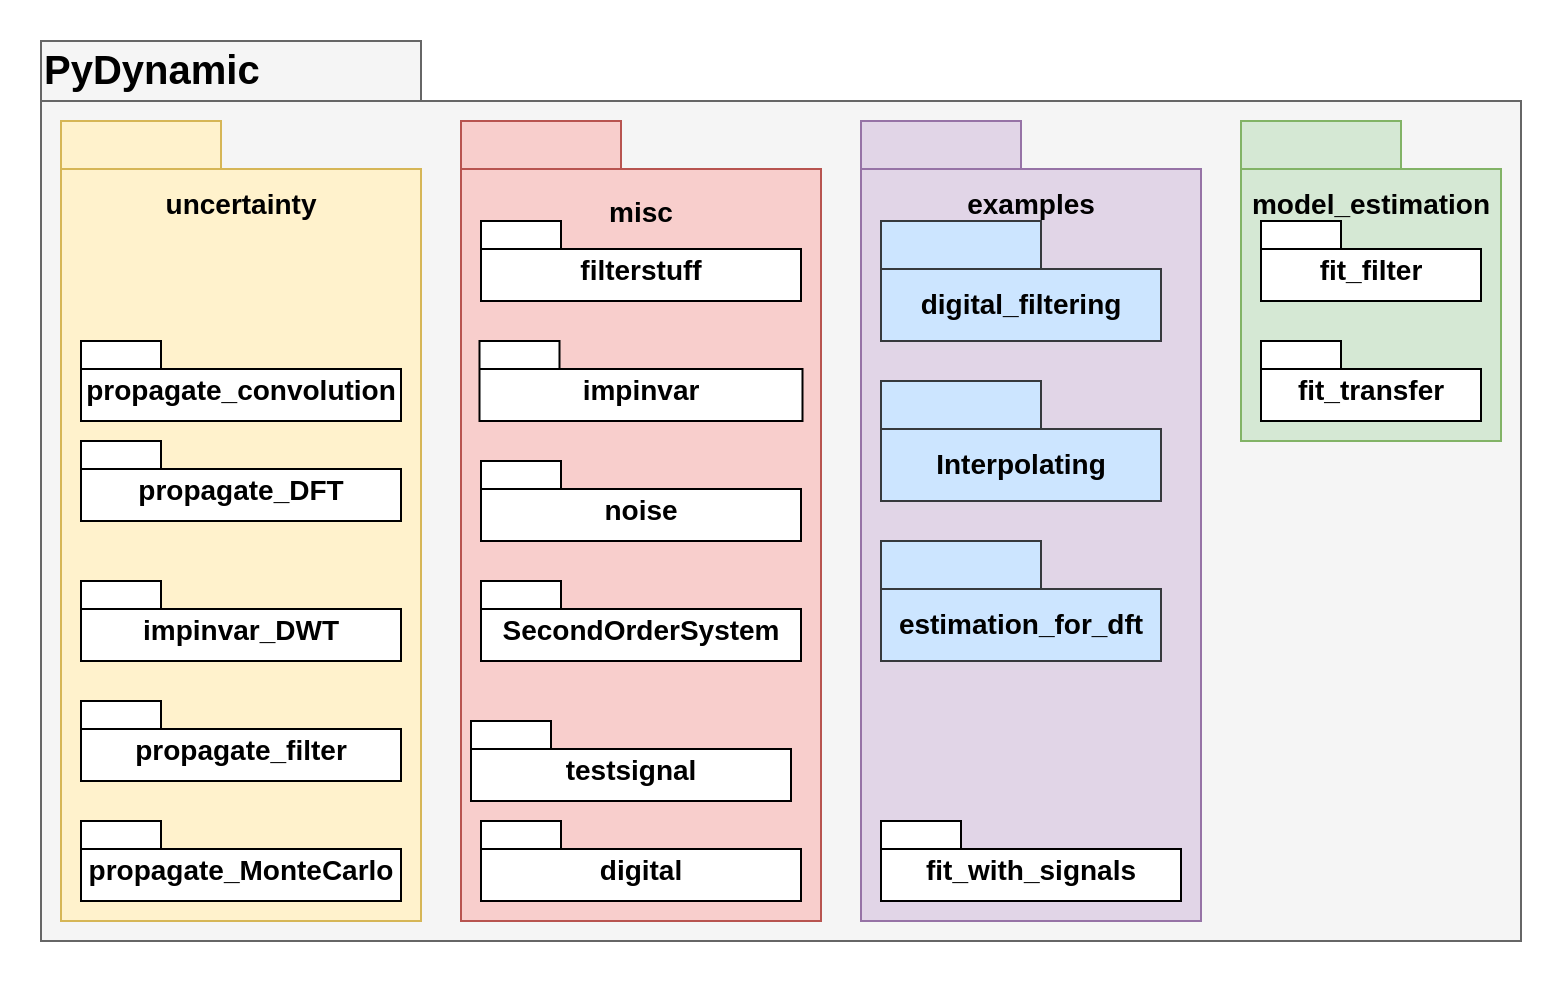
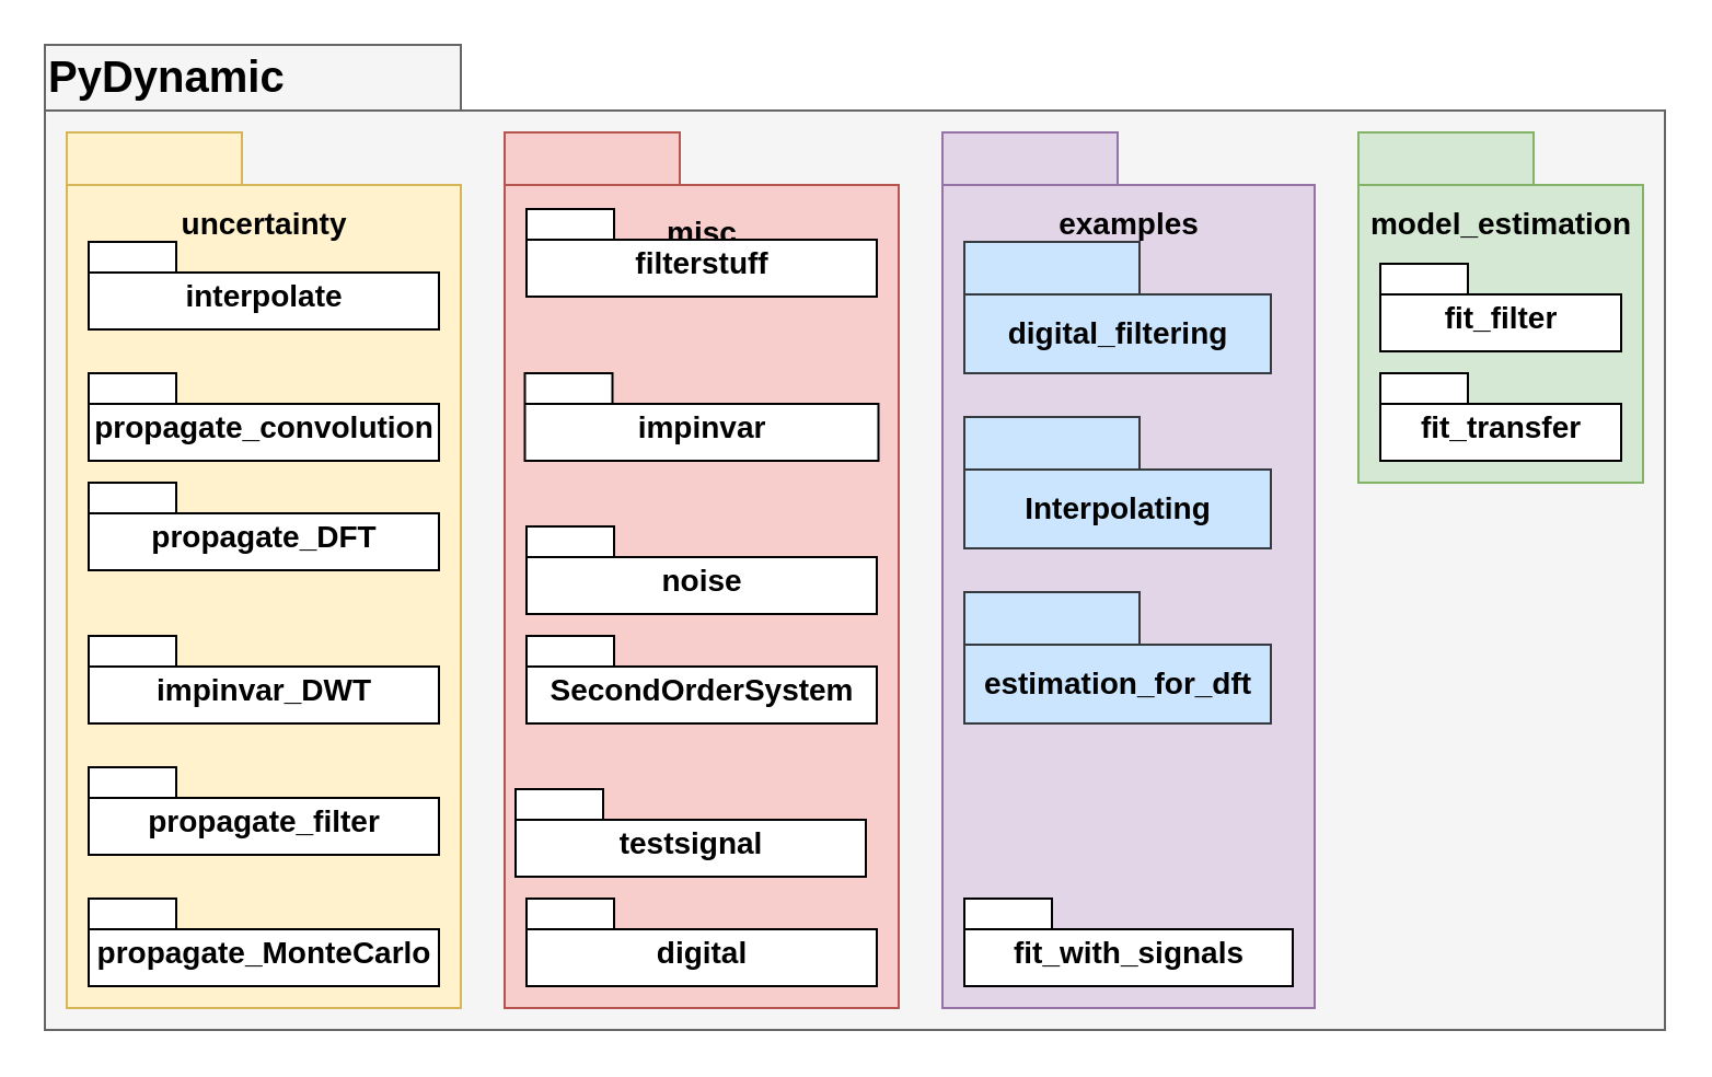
+ <mxCell id="21" value="interpolate" style="shape=folder;fontStyle=1;spacingTop=10;tabWidth=40;tabHeight=14;tabPosition=left;html=1;rounded=0;shadow=0;comic=0;labelBackgroundColor=none;strokeWidth=1;fontFamily=Helvetica;fontSize=14;align=center;verticalAlign=top;" parent="18" vertex="1"><mxGeometry x="20" y="90" width="160" height="40" as="geometry" /></mxCell>
- <mxCell id="12" value="filterstuff" style="shape=folder;fontStyle=1;spacingTop=10;tabWidth=40;tabHeight=14;tabPosition=left;html=1;rounded=0;shadow=0;comic=0;labelBackgroundColor=none;strokeWidth=1;fontFamily=Helvetica;fontSize=14;align=center;verticalAlign=top;" parent="10" vertex="1"><mxGeometry x="10" y="50" width="160" height="40" as="geometry" /></mxCell>
+ <mxCell id="12" value="filterstuff" style="shape=folder;fontStyle=1;spacingTop=10;tabWidth=40;tabHeight=14;tabPosition=left;html=1;rounded=0;shadow=0;comic=0;labelBackgroundColor=none;strokeWidth=1;fontFamily=Helvetica;fontSize=14;align=center;verticalAlign=top;" parent="10" vertex="1"><mxGeometry x="10" y="35" width="160" height="40" as="geometry" /></mxCell>
- <mxCell id="30" value="fit_filter" style="shape=folder;fontStyle=1;spacingTop=10;tabWidth=40;tabHeight=14;tabPosition=left;html=1;rounded=0;shadow=0;comic=0;labelBackgroundColor=none;strokeWidth=1;fontFamily=Helvetica;fontSize=14;align=center;verticalAlign=top;" parent="27" vertex="1"><mxGeometry x="10" y="50" width="110" height="40" as="geometry" /></mxCell>
+ <mxCell id="30" value="fit_filter" style="shape=folder;fontStyle=1;spacingTop=10;tabWidth=40;tabHeight=14;tabPosition=left;html=1;rounded=0;shadow=0;comic=0;labelBackgroundColor=none;strokeWidth=1;fontFamily=Helvetica;fontSize=14;align=center;verticalAlign=top;" parent="27" vertex="1"><mxGeometry x="10" y="60" width="110" height="40" as="geometry" /></mxCell>
- <mxCell id="15" value="noise" style="shape=folder;fontStyle=1;spacingTop=10;tabWidth=40;tabHeight=14;tabPosition=left;html=1;rounded=0;shadow=0;comic=0;labelBackgroundColor=none;strokeWidth=1;fontFamily=Helvetica;fontSize=14;align=center;verticalAlign=top;" parent="10" vertex="1"><mxGeometry x="10" y="170" width="160" height="40" as="geometry" /></mxCell>
+ <mxCell id="15" value="noise" style="shape=folder;fontStyle=1;spacingTop=10;tabWidth=40;tabHeight=14;tabPosition=left;html=1;rounded=0;shadow=0;comic=0;labelBackgroundColor=none;strokeWidth=1;fontFamily=Helvetica;fontSize=14;align=center;verticalAlign=top;" parent="10" vertex="1"><mxGeometry x="10" y="180" width="160" height="40" as="geometry" /></mxCell>
